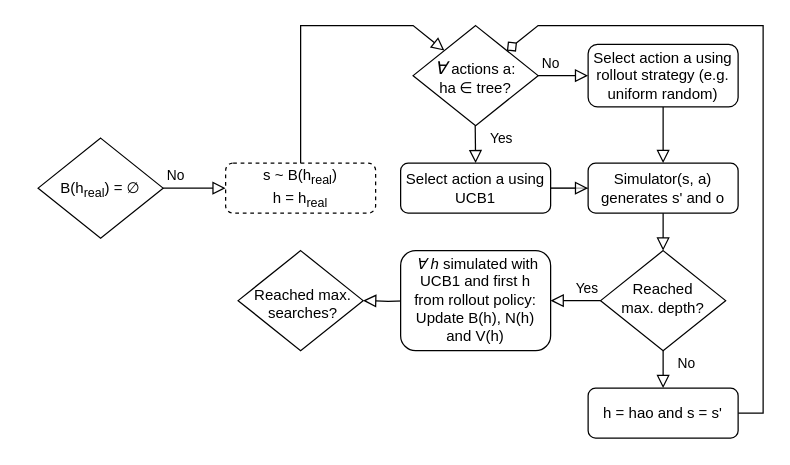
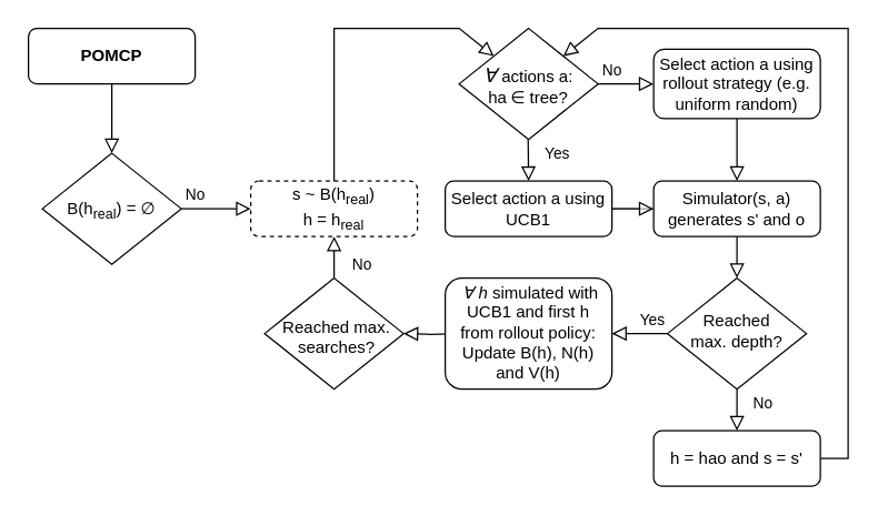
- <mxCell id="15" style="rounded=0;orthogonalLoop=1;jettySize=auto;html=1;exitX=1;exitY=0.5;exitDx=0;exitDy=0;entryX=1;entryY=0;entryDx=0;entryDy=0;endSize=8;endArrow=diamond;endFill=0;" parent="1" source="16" target="5" edge="1"><mxGeometry relative="1" as="geometry"><Array as="points"><mxPoint x="610" y="330" /><mxPoint x="610" y="20" /><mxPoint x="430" y="20" /></Array></mxGeometry></mxCell>
+ <mxCell id="15" style="rounded=0;orthogonalLoop=1;jettySize=auto;html=1;exitX=1;exitY=0.5;exitDx=0;exitDy=0;entryX=1;entryY=0;entryDx=0;entryDy=0;endSize=8;endArrow=block;endFill=0;" parent="1" source="16" target="5" edge="1"><mxGeometry relative="1" as="geometry"><Array as="points"><mxPoint x="610" y="330" /><mxPoint x="610" y="20" /><mxPoint x="430" y="20" /></Array></mxGeometry></mxCell>
+ <mxCell id="2" value="POMCP" style="rounded=1;whiteSpace=wrap;html=1;fontSize=12;glass=0;strokeWidth=1;shadow=0;fontStyle=1" parent="1" vertex="1"><mxGeometry x="20" y="20" width="120" height="40" as="geometry" /></mxCell>
+ <mxCell id="18" style="edgeStyle=orthogonalEdgeStyle;rounded=0;orthogonalLoop=1;jettySize=auto;html=1;exitX=0.5;exitY=1;exitDx=0;exitDy=0;endArrow=block;endFill=0;endSize=8;entryX=0.5;entryY=0;entryDx=0;entryDy=0;" edge="1" parent="1" source="2" target="3"><mxGeometry relative="1" as="geometry"><Array as="points"><mxPoint x="80" y="80" /><mxPoint x="80" y="80" /></Array><mxPoint x="120" y="95" as="sourcePoint" /><mxPoint x="-20" y="110" as="targetPoint" /></mxGeometry></mxCell>
+ <mxCell id="13" value="No" style="rounded=0;html=1;jettySize=auto;orthogonalLoop=1;fontSize=11;endArrow=block;endFill=0;endSize=8;strokeWidth=1;shadow=0;labelBackgroundColor=none;edgeStyle=orthogonalEdgeStyle;exitX=0.5;exitY=0;exitDx=0;exitDy=0;entryX=0.5;entryY=1;entryDx=0;entryDy=0;entryPerimeter=0;" parent="1" source="12" target="14" edge="1"><mxGeometry x="-0.333" y="-20" relative="1" as="geometry"><mxPoint as="offset" /><mxPoint x="30" y="350" as="sourcePoint" /><mxPoint x="240" y="160" as="targetPoint" /><Array as="points" /></mxGeometry></mxCell>
